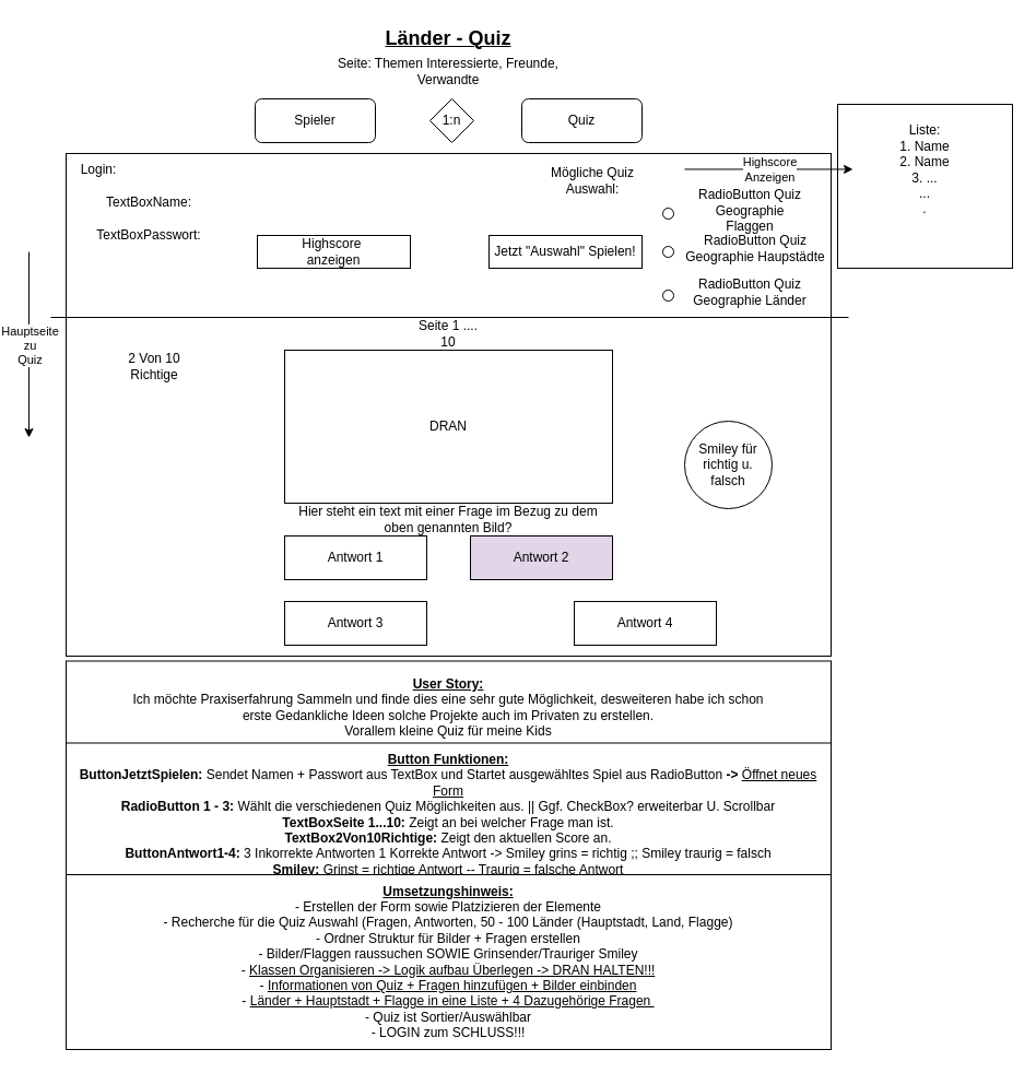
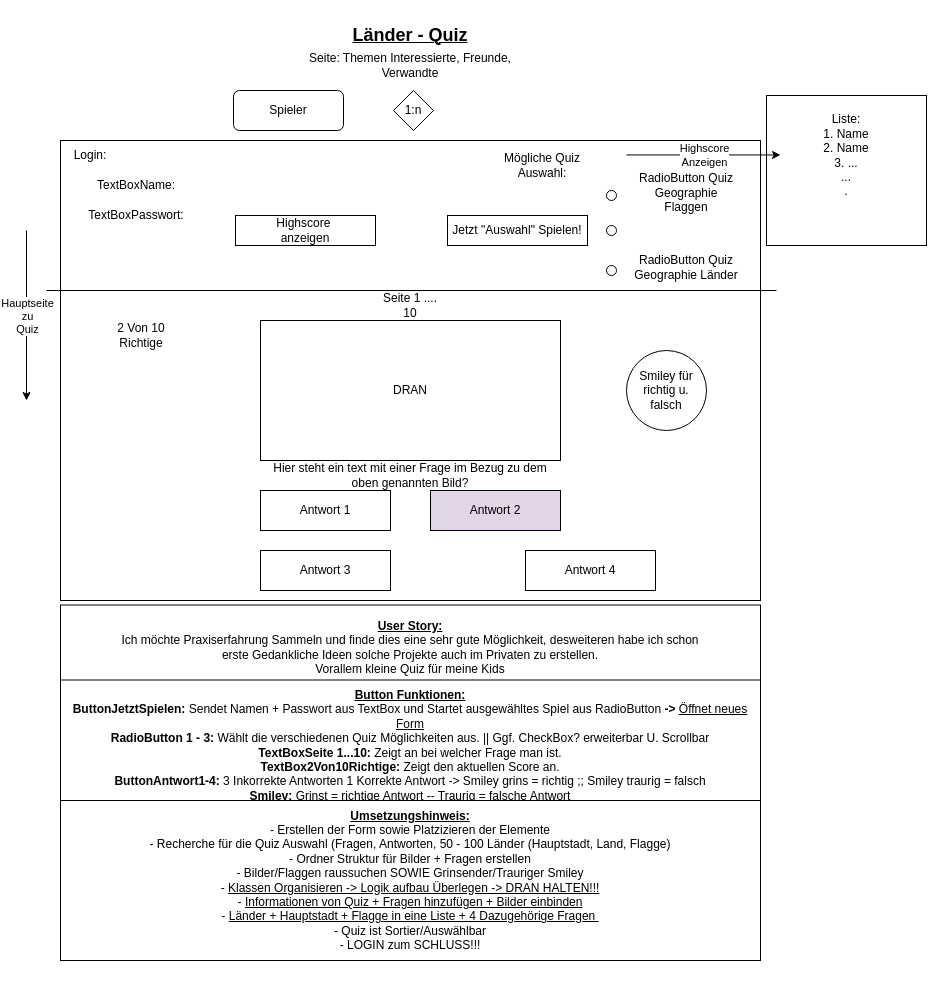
- <mxCell id="8" value="Quiz" style="rounded=1;whiteSpace=wrap;html=1;" vertex="1" parent="1"><mxGeometry x="471" y="90" width="110" height="40" as="geometry" /></mxCell>
- <mxCell id="25" value="&lt;br&gt;RadioButton Quiz Geographie Haupstädte" style="text;html=1;strokeColor=none;fillColor=none;align=center;verticalAlign=middle;whiteSpace=wrap;rounded=0;" vertex="1" parent="1"><mxGeometry x="620" y="205" width="130" height="30" as="geometry" /></mxCell>
- <mxCell id="37" value="&lt;div&gt;Smiley für richtig u.&lt;/div&gt;&lt;div&gt;falsch&lt;br&gt;&lt;/div&gt;" style="ellipse;whiteSpace=wrap;html=1;aspect=fixed;" vertex="1" parent="1"><mxGeometry x="620" y="385" width="80" height="80" as="geometry" /></mxCell>
+ <mxCell id="37" value="&lt;div&gt;Smiley für richtig u.&lt;/div&gt;&lt;div&gt;falsch&lt;br&gt;&lt;/div&gt;" style="ellipse;whiteSpace=wrap;html=1;aspect=fixed;" vertex="1" parent="1"><mxGeometry x="620" y="350" width="80" height="80" as="geometry" /></mxCell>
